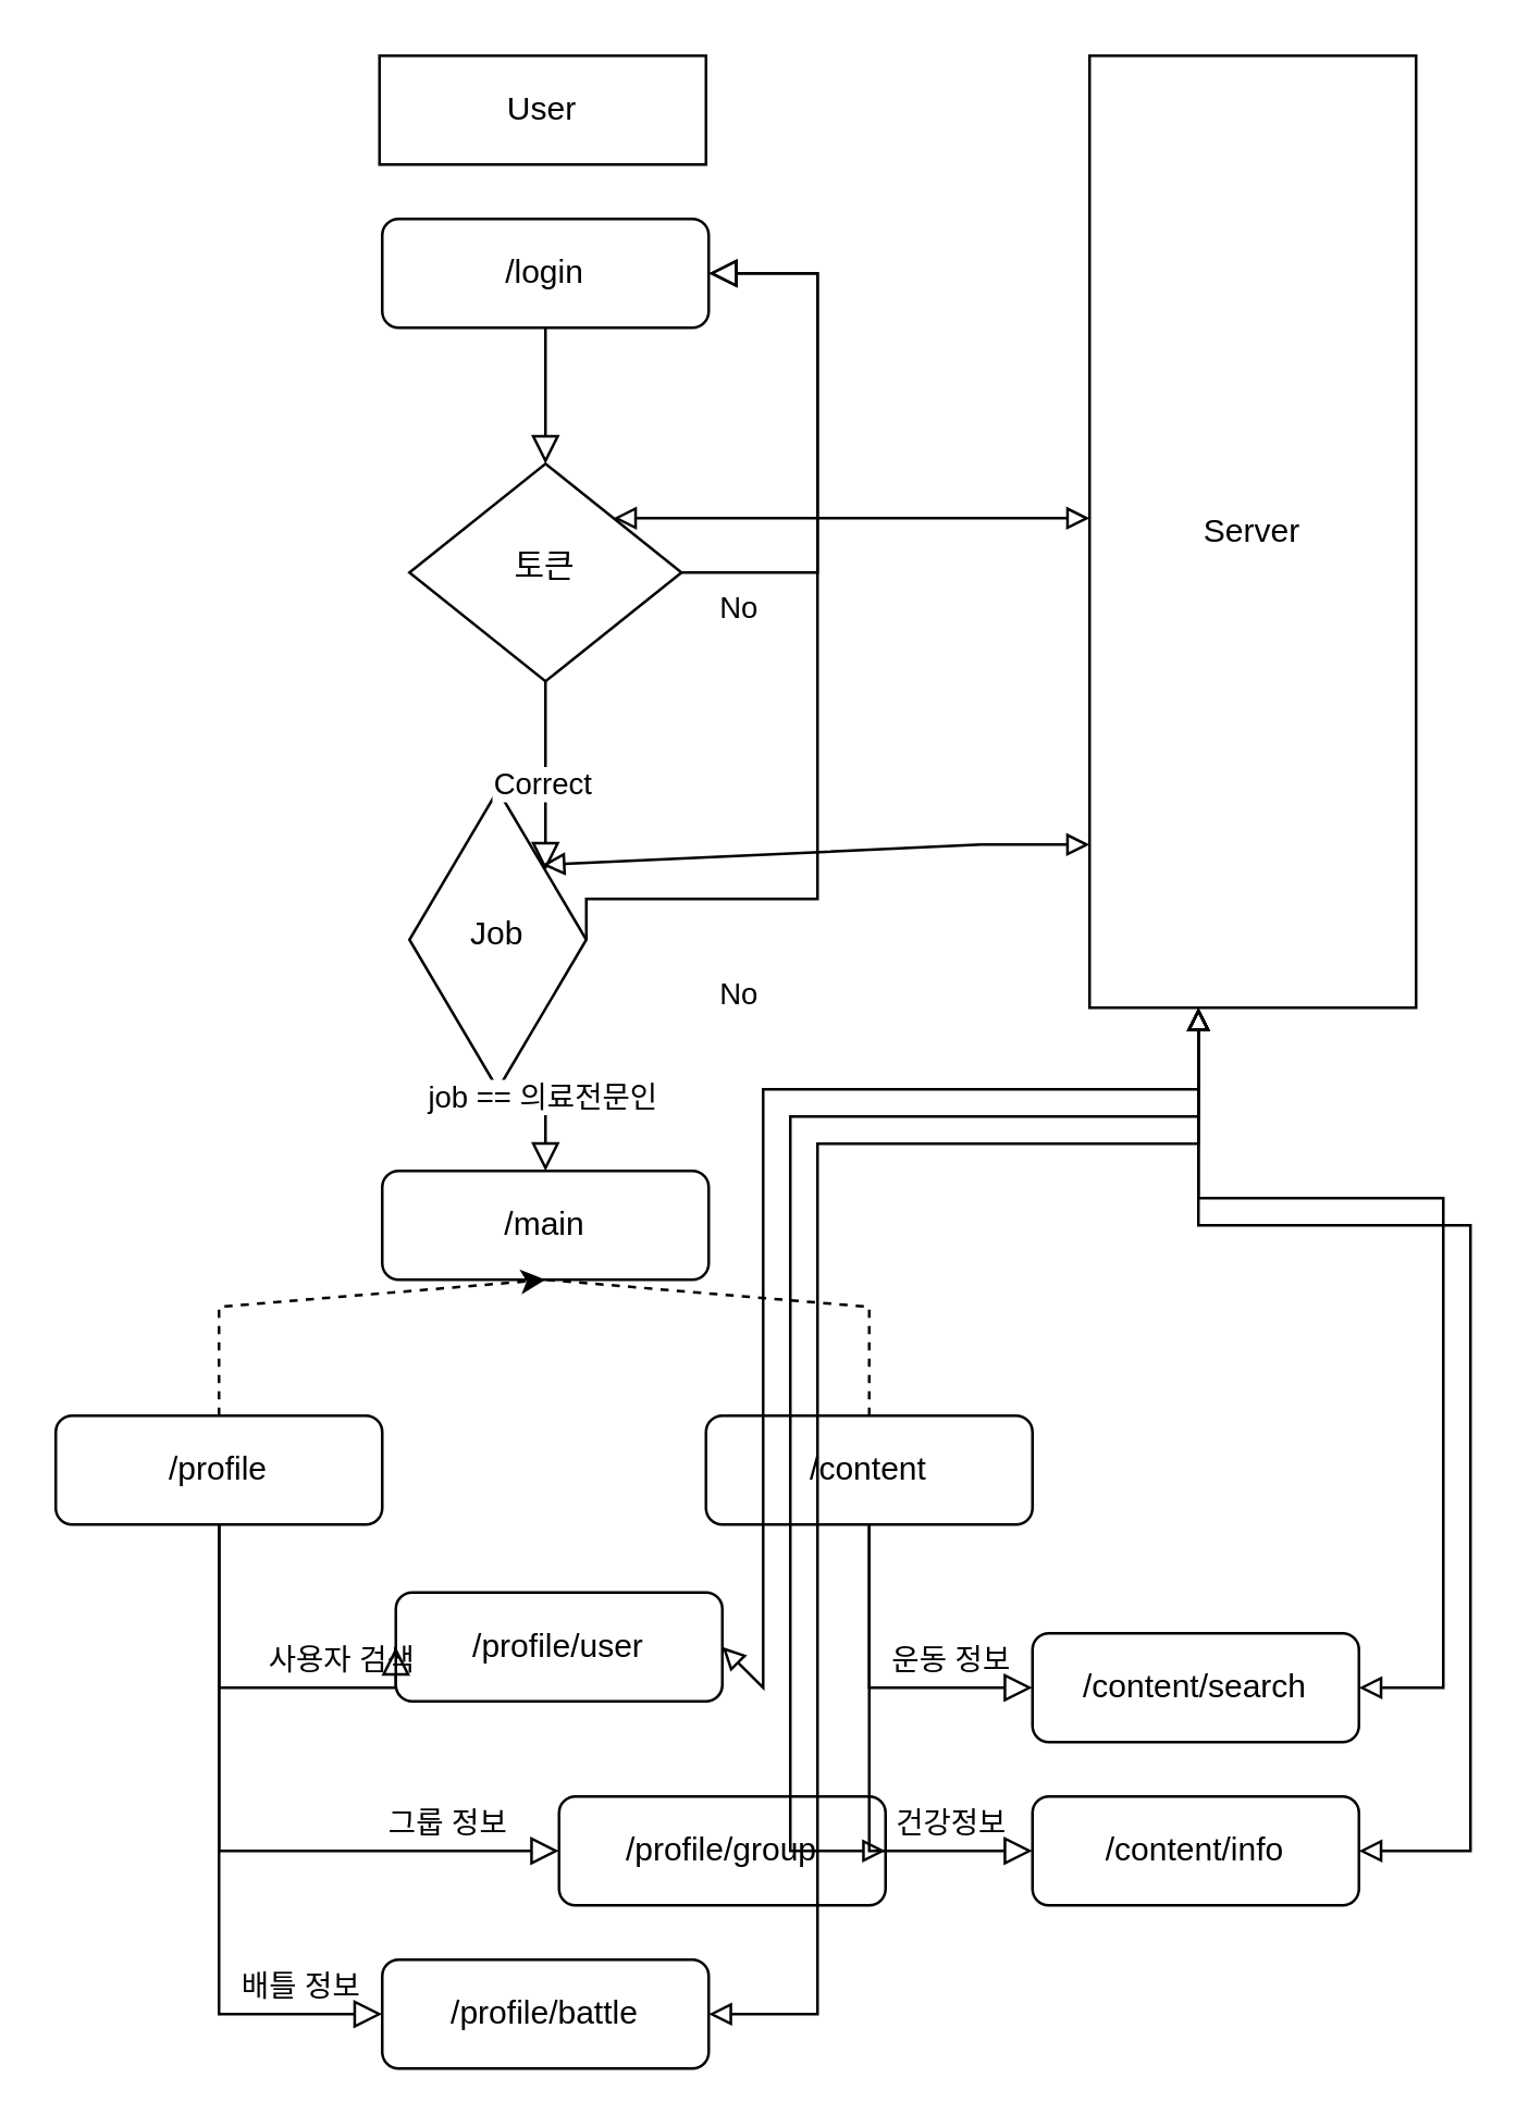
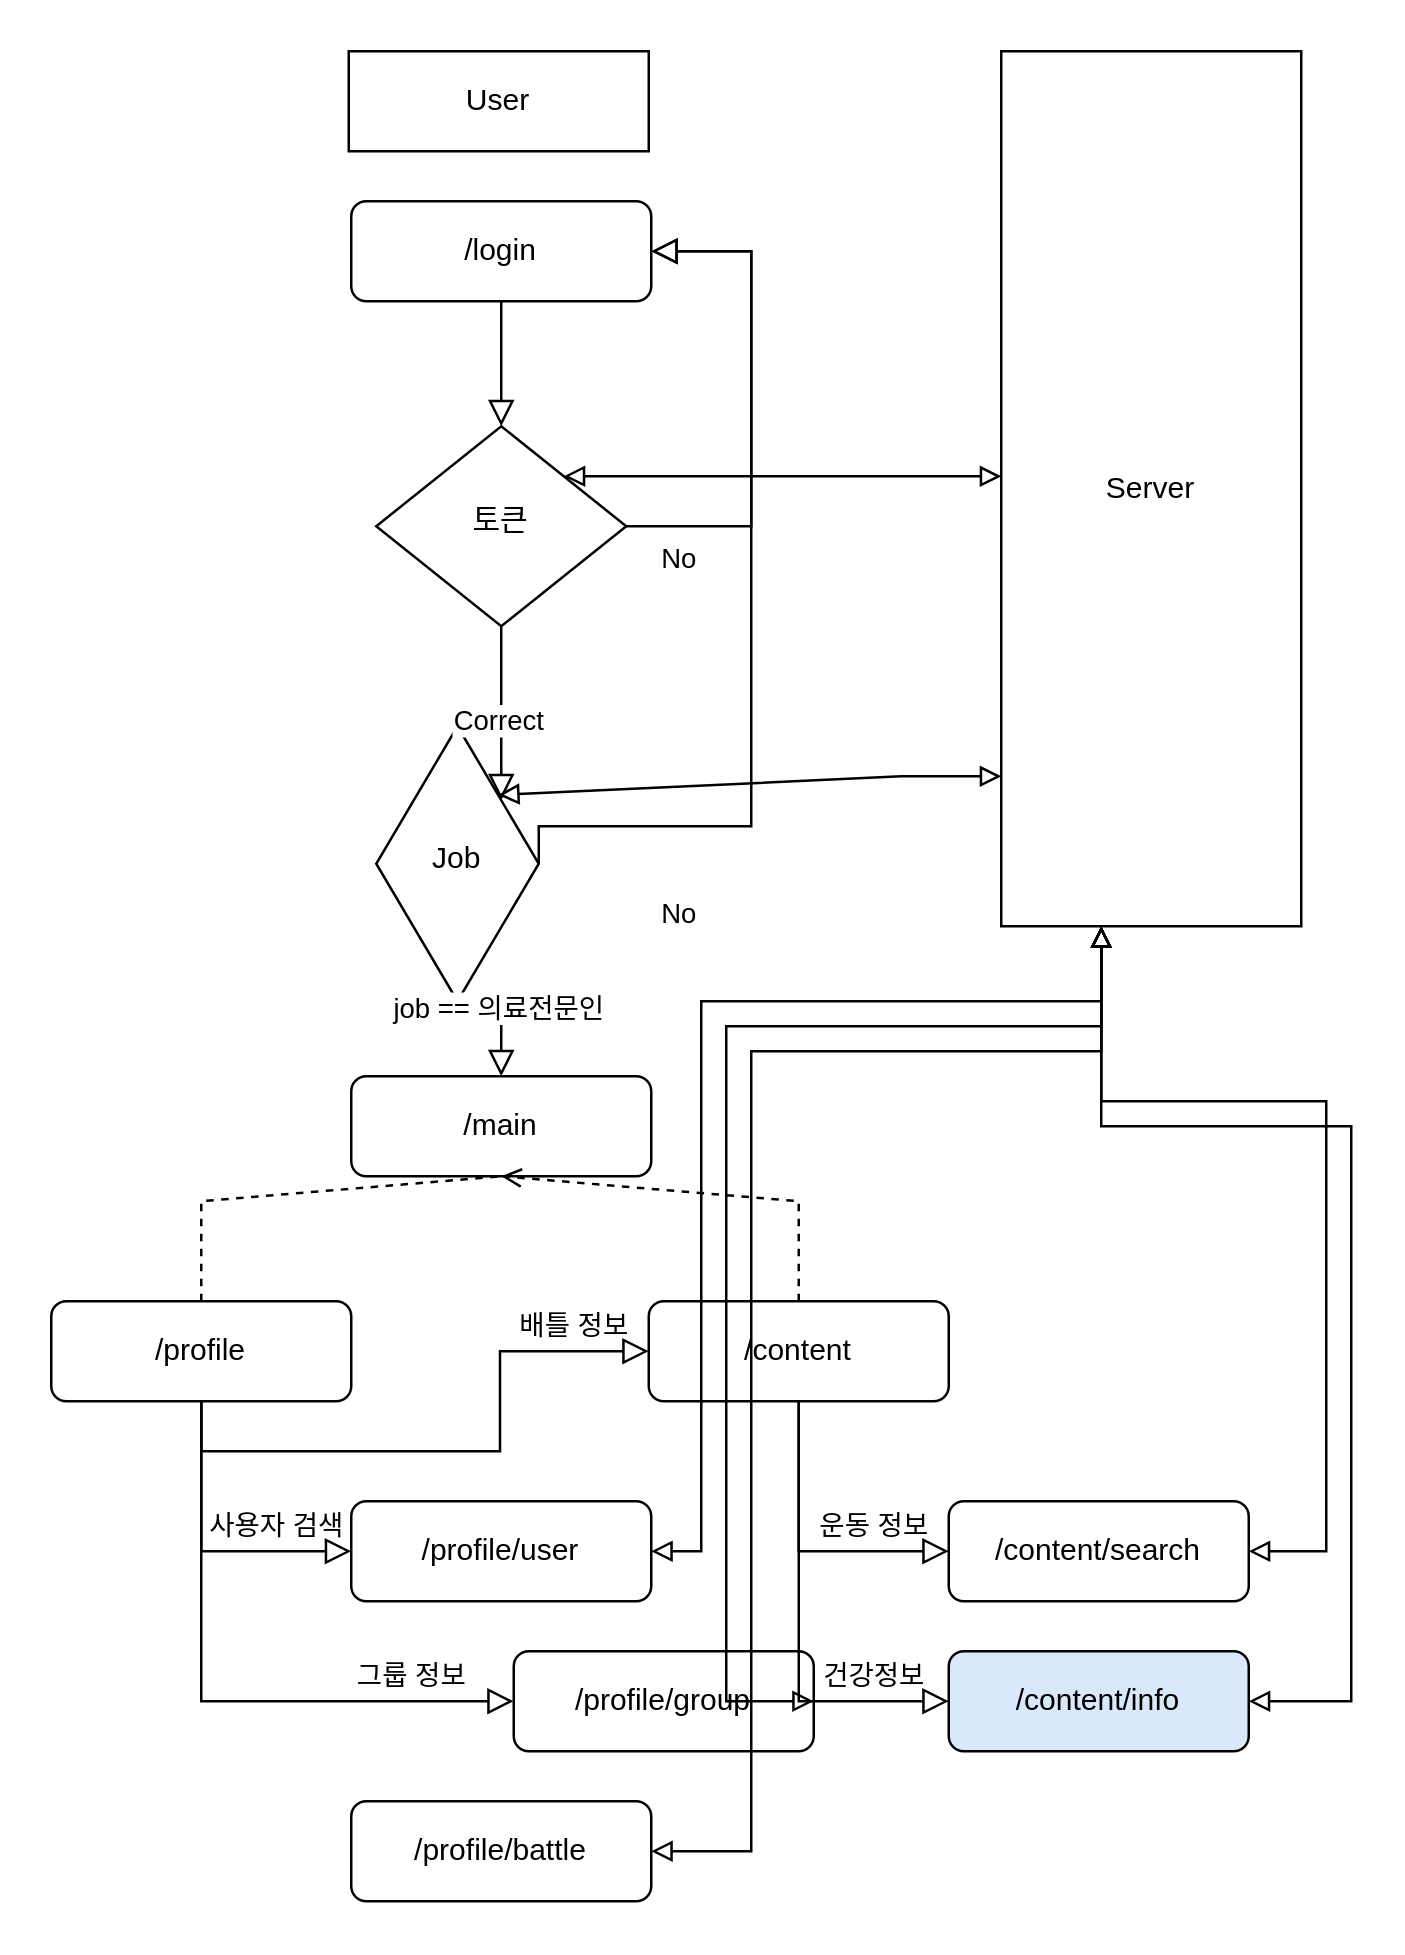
- <mxCell id="10" value="" style="endArrow=none;dashed=1;html=1;rounded=0;exitX=0.5;exitY=0;exitDx=0;exitDy=0;entryX=0.5;entryY=1;entryDx=0;entryDy=0;" edge="1" parent="1" source="7" target="6"><mxGeometry width="50" height="50" relative="1" as="geometry"><mxPoint x="169" y="530" as="sourcePoint" /><mxPoint x="239" y="470" as="targetPoint" /><Array as="points"><mxPoint x="319" y="480" /></Array></mxGeometry></mxCell>
+ <mxCell id="10" value="" style="endArrow=open;dashed=1;html=1;rounded=0;exitX=0.5;exitY=0;exitDx=0;exitDy=0;entryX=0.5;entryY=1;entryDx=0;entryDy=0;" edge="1" parent="1" source="7" target="6"><mxGeometry width="50" height="50" relative="1" as="geometry"><mxPoint x="169" y="530" as="sourcePoint" /><mxPoint x="239" y="470" as="targetPoint" /><Array as="points"><mxPoint x="319" y="480" /></Array></mxGeometry></mxCell>
- <mxCell id="9" value="" style="endArrow=classic;dashed=1;html=1;rounded=0;entryX=0.5;entryY=1;entryDx=0;entryDy=0;exitX=0.5;exitY=0;exitDx=0;exitDy=0;" edge="1" parent="1" source="8" target="6"><mxGeometry width="50" height="50" relative="1" as="geometry"><mxPoint x="180" y="540" as="sourcePoint" /><mxPoint x="160" y="470" as="targetPoint" /><Array as="points"><mxPoint x="80" y="480" /></Array></mxGeometry></mxCell>
+ <mxCell id="9" value="" style="endArrow=none;dashed=1;html=1;rounded=0;entryX=0.5;entryY=1;entryDx=0;entryDy=0;exitX=0.5;exitY=0;exitDx=0;exitDy=0;" edge="1" parent="1" source="8" target="6"><mxGeometry width="50" height="50" relative="1" as="geometry"><mxPoint x="180" y="540" as="sourcePoint" /><mxPoint x="160" y="470" as="targetPoint" /><Array as="points"><mxPoint x="80" y="480" /></Array></mxGeometry></mxCell>
- <mxCell id="11" value="/profile/user" style="rounded=1;whiteSpace=wrap;html=1;" vertex="1" parent="1"><mxGeometry x="145" y="585" width="120" height="40" as="geometry" /></mxCell>
+ <mxCell id="11" value="/profile/user" style="rounded=1;whiteSpace=wrap;html=1;" vertex="1" parent="1"><mxGeometry x="140" y="600" width="120" height="40" as="geometry" /></mxCell>
- <mxCell id="15" value="/content/info" style="rounded=1;whiteSpace=wrap;html=1;" vertex="1" parent="1"><mxGeometry x="379" y="660" width="120" height="40" as="geometry" /></mxCell>
+ <mxCell id="15" value="/content/info" style="rounded=1;whiteSpace=wrap;html=1;fillColor=#dae8fc;" vertex="1" parent="1"><mxGeometry x="379" y="660" width="120" height="40" as="geometry" /></mxCell>
- <mxCell id="16" value="배틀 정보" style="rounded=0;html=1;jettySize=auto;orthogonalLoop=1;fontSize=11;endArrow=block;endFill=0;endSize=8;strokeWidth=1;shadow=0;labelBackgroundColor=none;edgeStyle=orthogonalEdgeStyle;exitX=0.5;exitY=1;exitDx=0;exitDy=0;entryX=0;entryY=0.5;entryDx=0;entryDy=0;" edge="1" parent="1" source="8" target="13"><mxGeometry x="0.75" y="10" relative="1" as="geometry"><mxPoint as="offset" /><mxPoint x="210" y="380" as="sourcePoint" /><mxPoint x="210" y="440" as="targetPoint" /></mxGeometry></mxCell>
+ <mxCell id="16" value="배틀 정보" style="rounded=0;html=1;jettySize=auto;orthogonalLoop=1;fontSize=11;endArrow=block;endFill=0;endSize=8;strokeWidth=1;shadow=0;labelBackgroundColor=none;edgeStyle=orthogonalEdgeStyle;exitX=0.5;exitY=1;exitDx=0;exitDy=0;" edge="1" parent="1" source="8" target="7"><mxGeometry x="0.75" y="10" relative="1" as="geometry"><mxPoint as="offset" /><mxPoint x="210" y="380" as="sourcePoint" /><mxPoint x="210" y="440" as="targetPoint" /></mxGeometry></mxCell>
